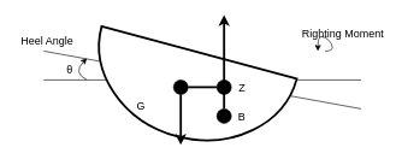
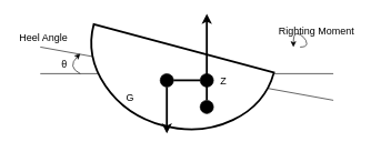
- <mxCell id="18" value="B" style="text;strokeColor=none;align=center;fillColor=none;html=1;verticalAlign=middle;whiteSpace=wrap;rounded=0;fontSize=15;" vertex="1" parent="1"><mxGeometry x="320" y="145" width="30" height="30" as="geometry" /></mxCell>
